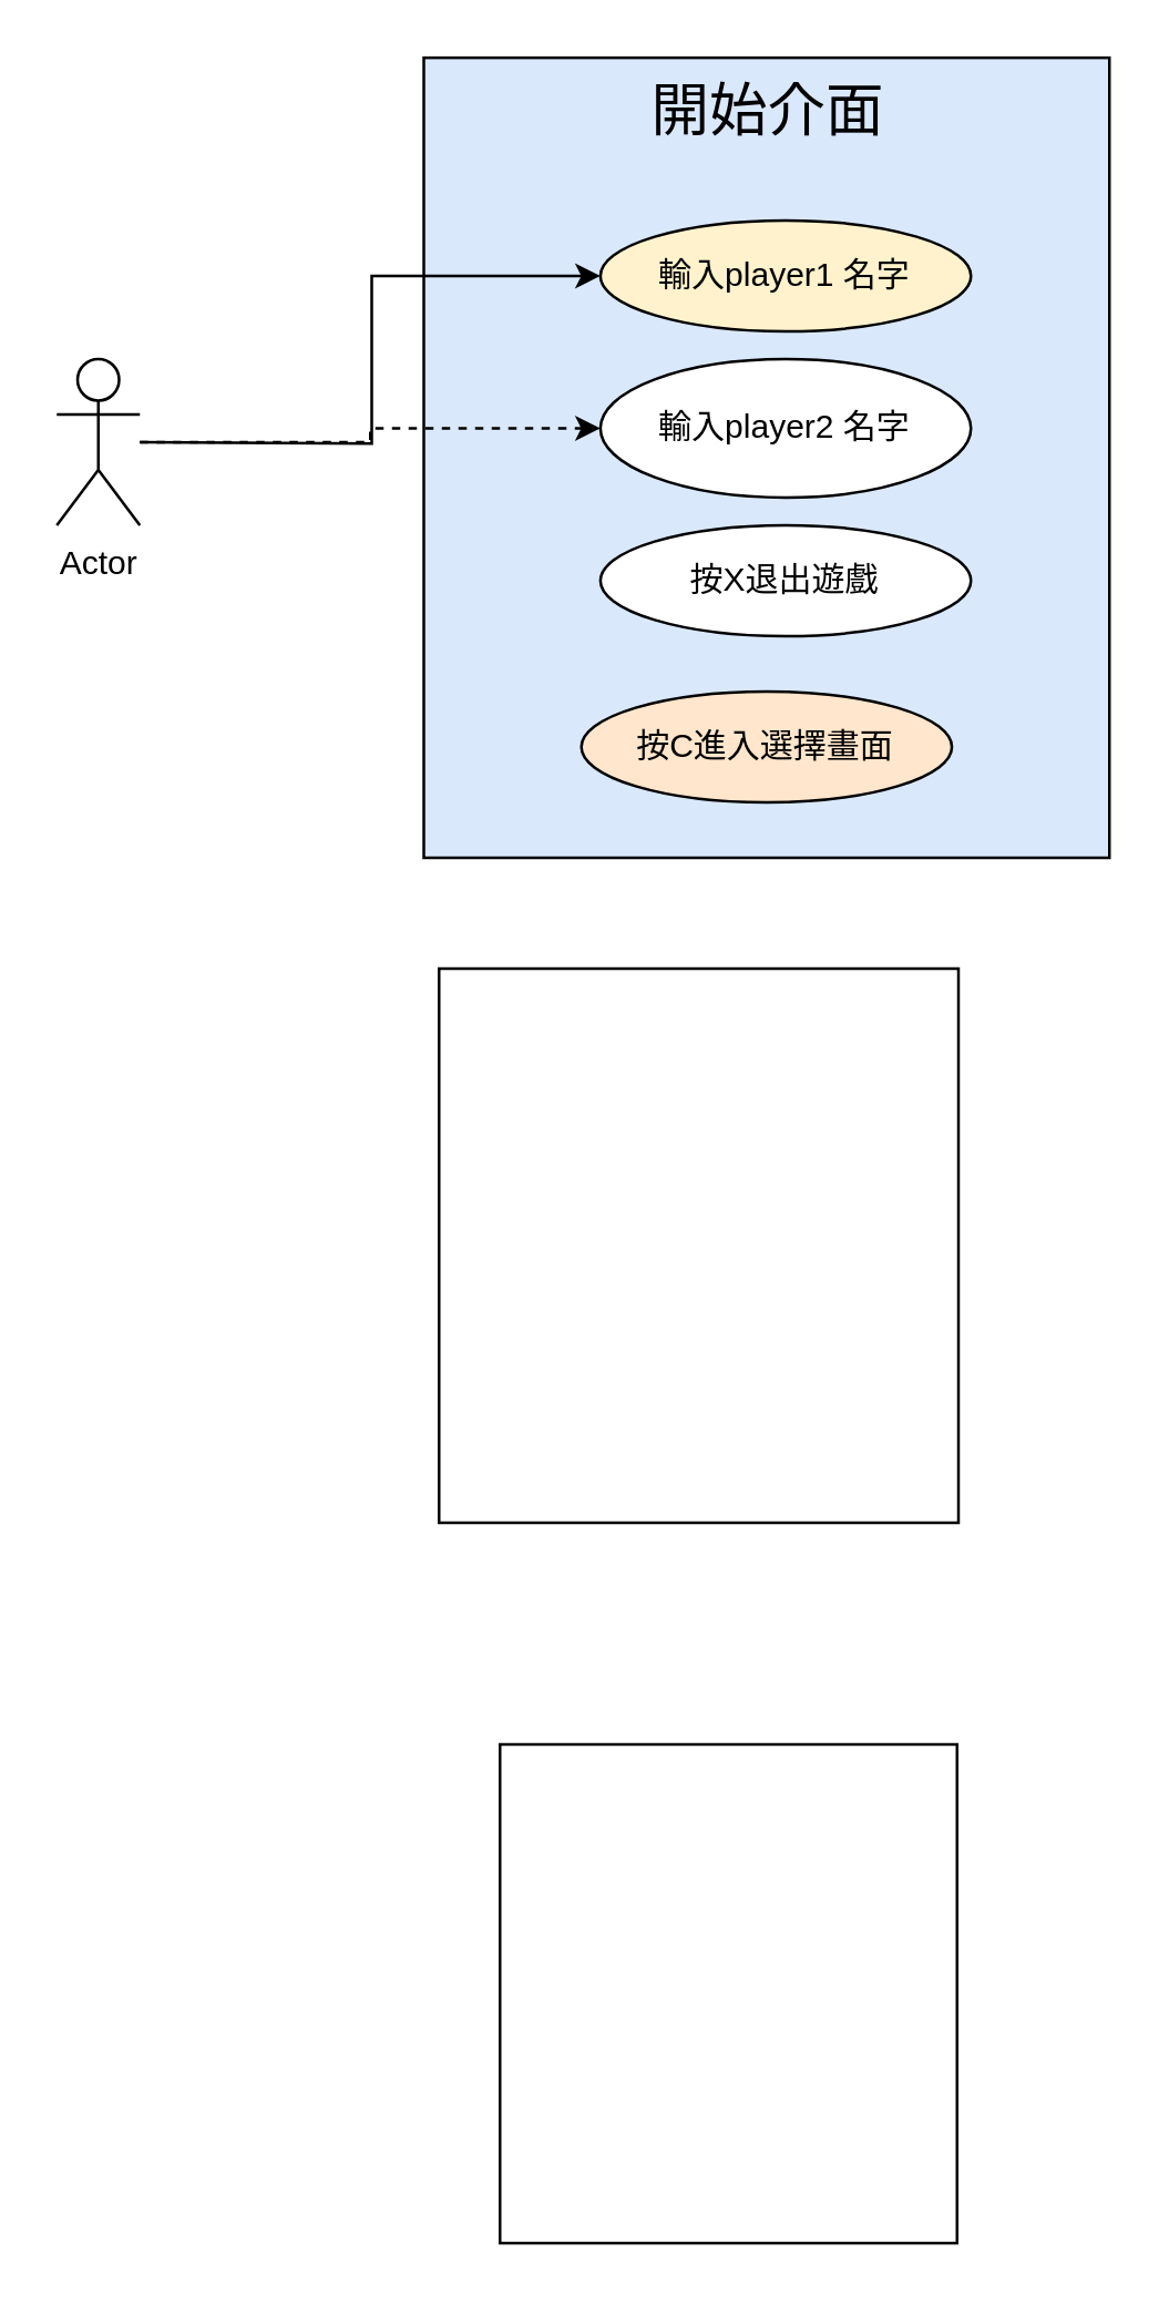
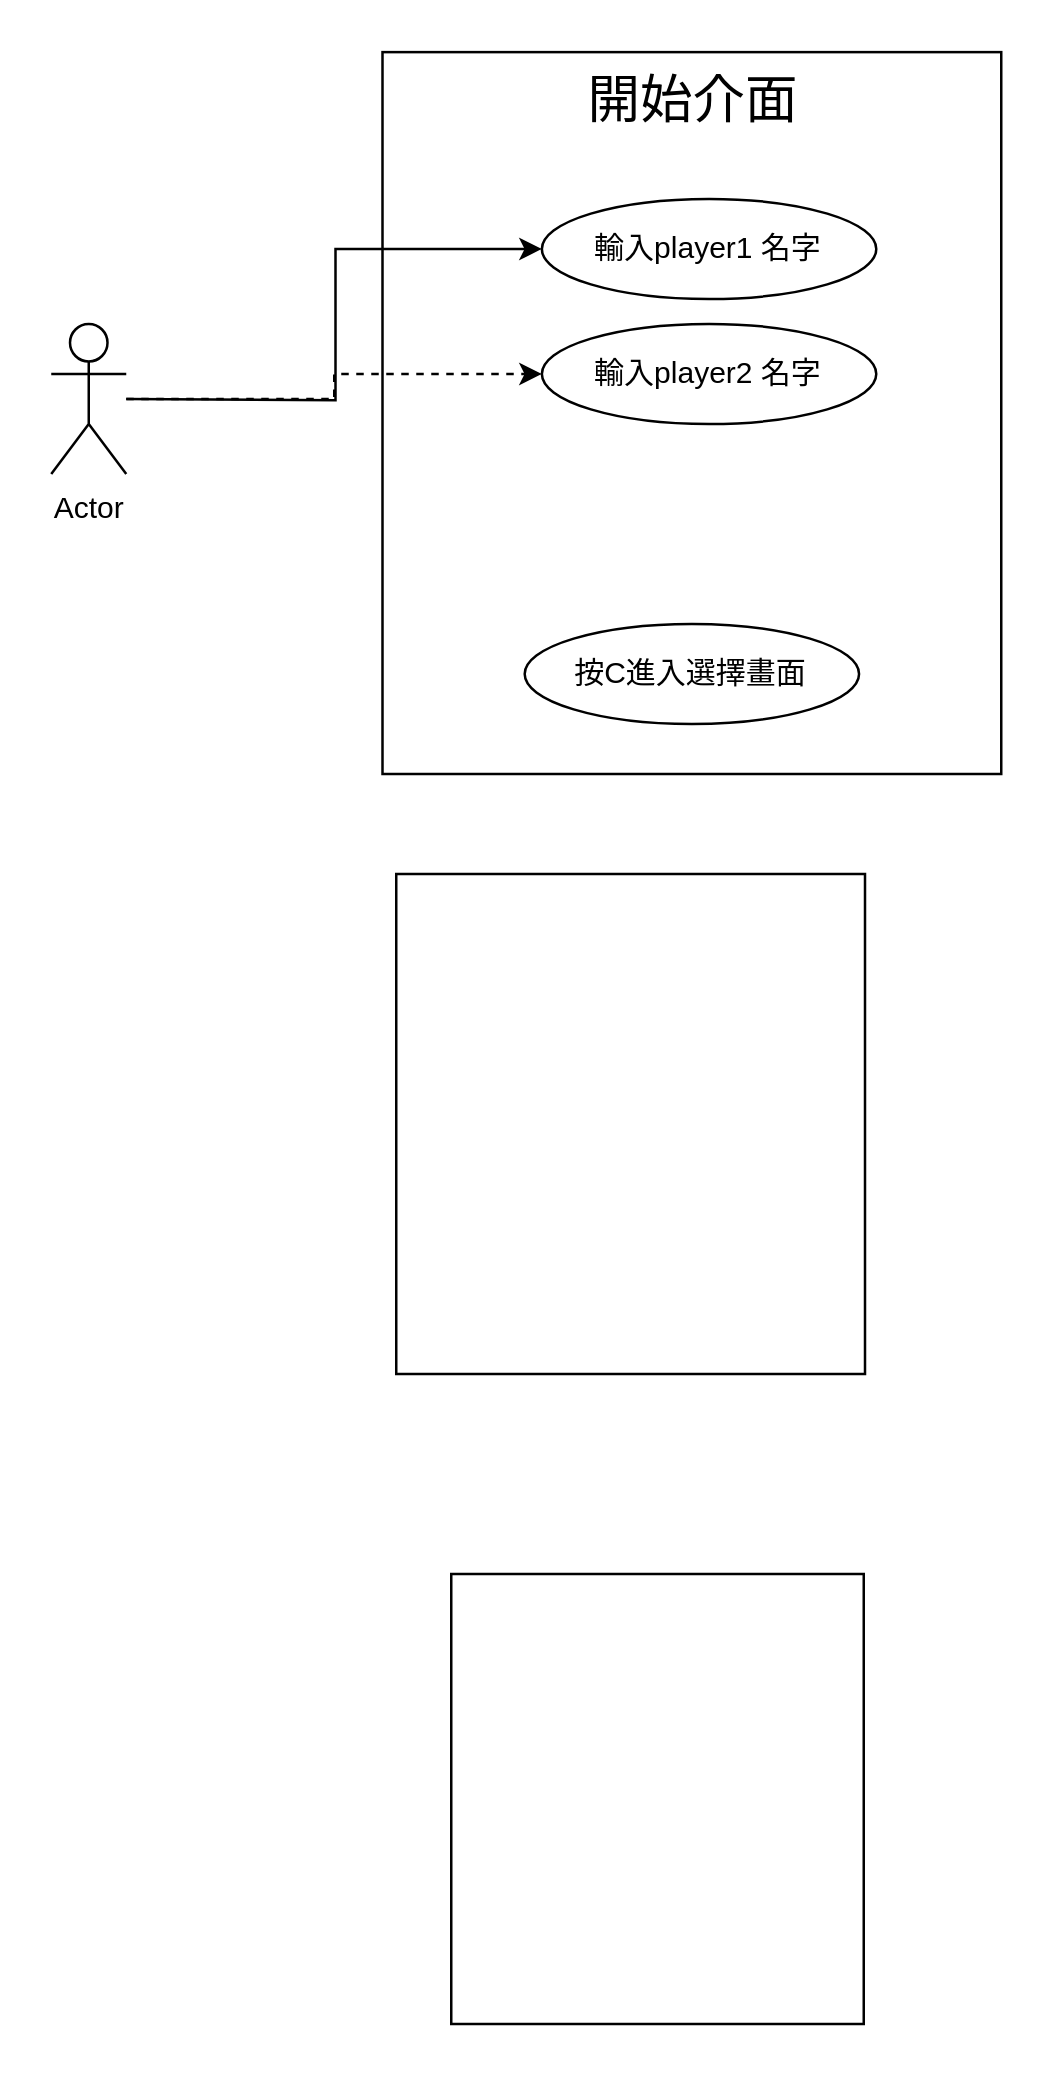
- <mxCell id="2" value="&lt;font style=&quot;font-size: 21px;&quot;&gt;開始介面&lt;/font&gt;&lt;div style=&quot;font-size: 21px;&quot;&gt;&lt;br&gt;&lt;/div&gt;" style="rounded=0;whiteSpace=wrap;html=1;verticalAlign=top;fillColor=#dae8fc;" vertex="1" parent="1"><mxGeometry x="152.5" y="20.25" width="247.5" height="288.75" as="geometry" /></mxCell>
+ <mxCell id="2" value="&lt;font style=&quot;font-size: 21px;&quot;&gt;開始介面&lt;/font&gt;&lt;div style=&quot;font-size: 21px;&quot;&gt;&lt;br&gt;&lt;/div&gt;" style="rounded=0;whiteSpace=wrap;html=1;verticalAlign=top;" vertex="1" parent="1"><mxGeometry x="152.5" y="20.25" width="247.5" height="288.75" as="geometry" /></mxCell>
- <mxCell id="9" value="輸入player1 名字" style="ellipse;whiteSpace=wrap;html=1;fillColor=#fff2cc;" vertex="1" parent="1"><mxGeometry x="216.25" y="79" width="133.75" height="40" as="geometry" /></mxCell>
+ <mxCell id="9" value="輸入player1 名字" style="ellipse;whiteSpace=wrap;html=1;" vertex="1" parent="1"><mxGeometry x="216.25" y="79" width="133.75" height="40" as="geometry" /></mxCell>
- <mxCell id="8" value="輸入player2&lt;span style=&quot;background-color: initial;&quot;&gt;&amp;nbsp;名字&lt;/span&gt;" style="ellipse;whiteSpace=wrap;html=1;" vertex="1" parent="1"><mxGeometry x="216.25" y="129" width="133.75" height="50" as="geometry" /></mxCell>
+ <mxCell id="8" value="輸入player2&lt;span style=&quot;background-color: initial;&quot;&gt;&amp;nbsp;名字&lt;/span&gt;" style="ellipse;whiteSpace=wrap;html=1;" vertex="1" parent="1"><mxGeometry x="216.25" y="129" width="133.75" height="40" as="geometry" /></mxCell>
- <mxCell id="11" value="按X退出遊戲" style="ellipse;whiteSpace=wrap;html=1;" vertex="1" parent="1"><mxGeometry x="216.25" y="189" width="133.75" height="40" as="geometry" /></mxCell>
- <mxCell id="10" value="按C進入選擇畫面" style="ellipse;whiteSpace=wrap;html=1;fillColor=#ffe6cc;" vertex="1" parent="1"><mxGeometry x="209.38" y="249" width="133.75" height="40" as="geometry" /></mxCell>
+ <mxCell id="10" value="按C進入選擇畫面" style="ellipse;whiteSpace=wrap;html=1;" vertex="1" parent="1"><mxGeometry x="209.38" y="249" width="133.75" height="40" as="geometry" /></mxCell>
